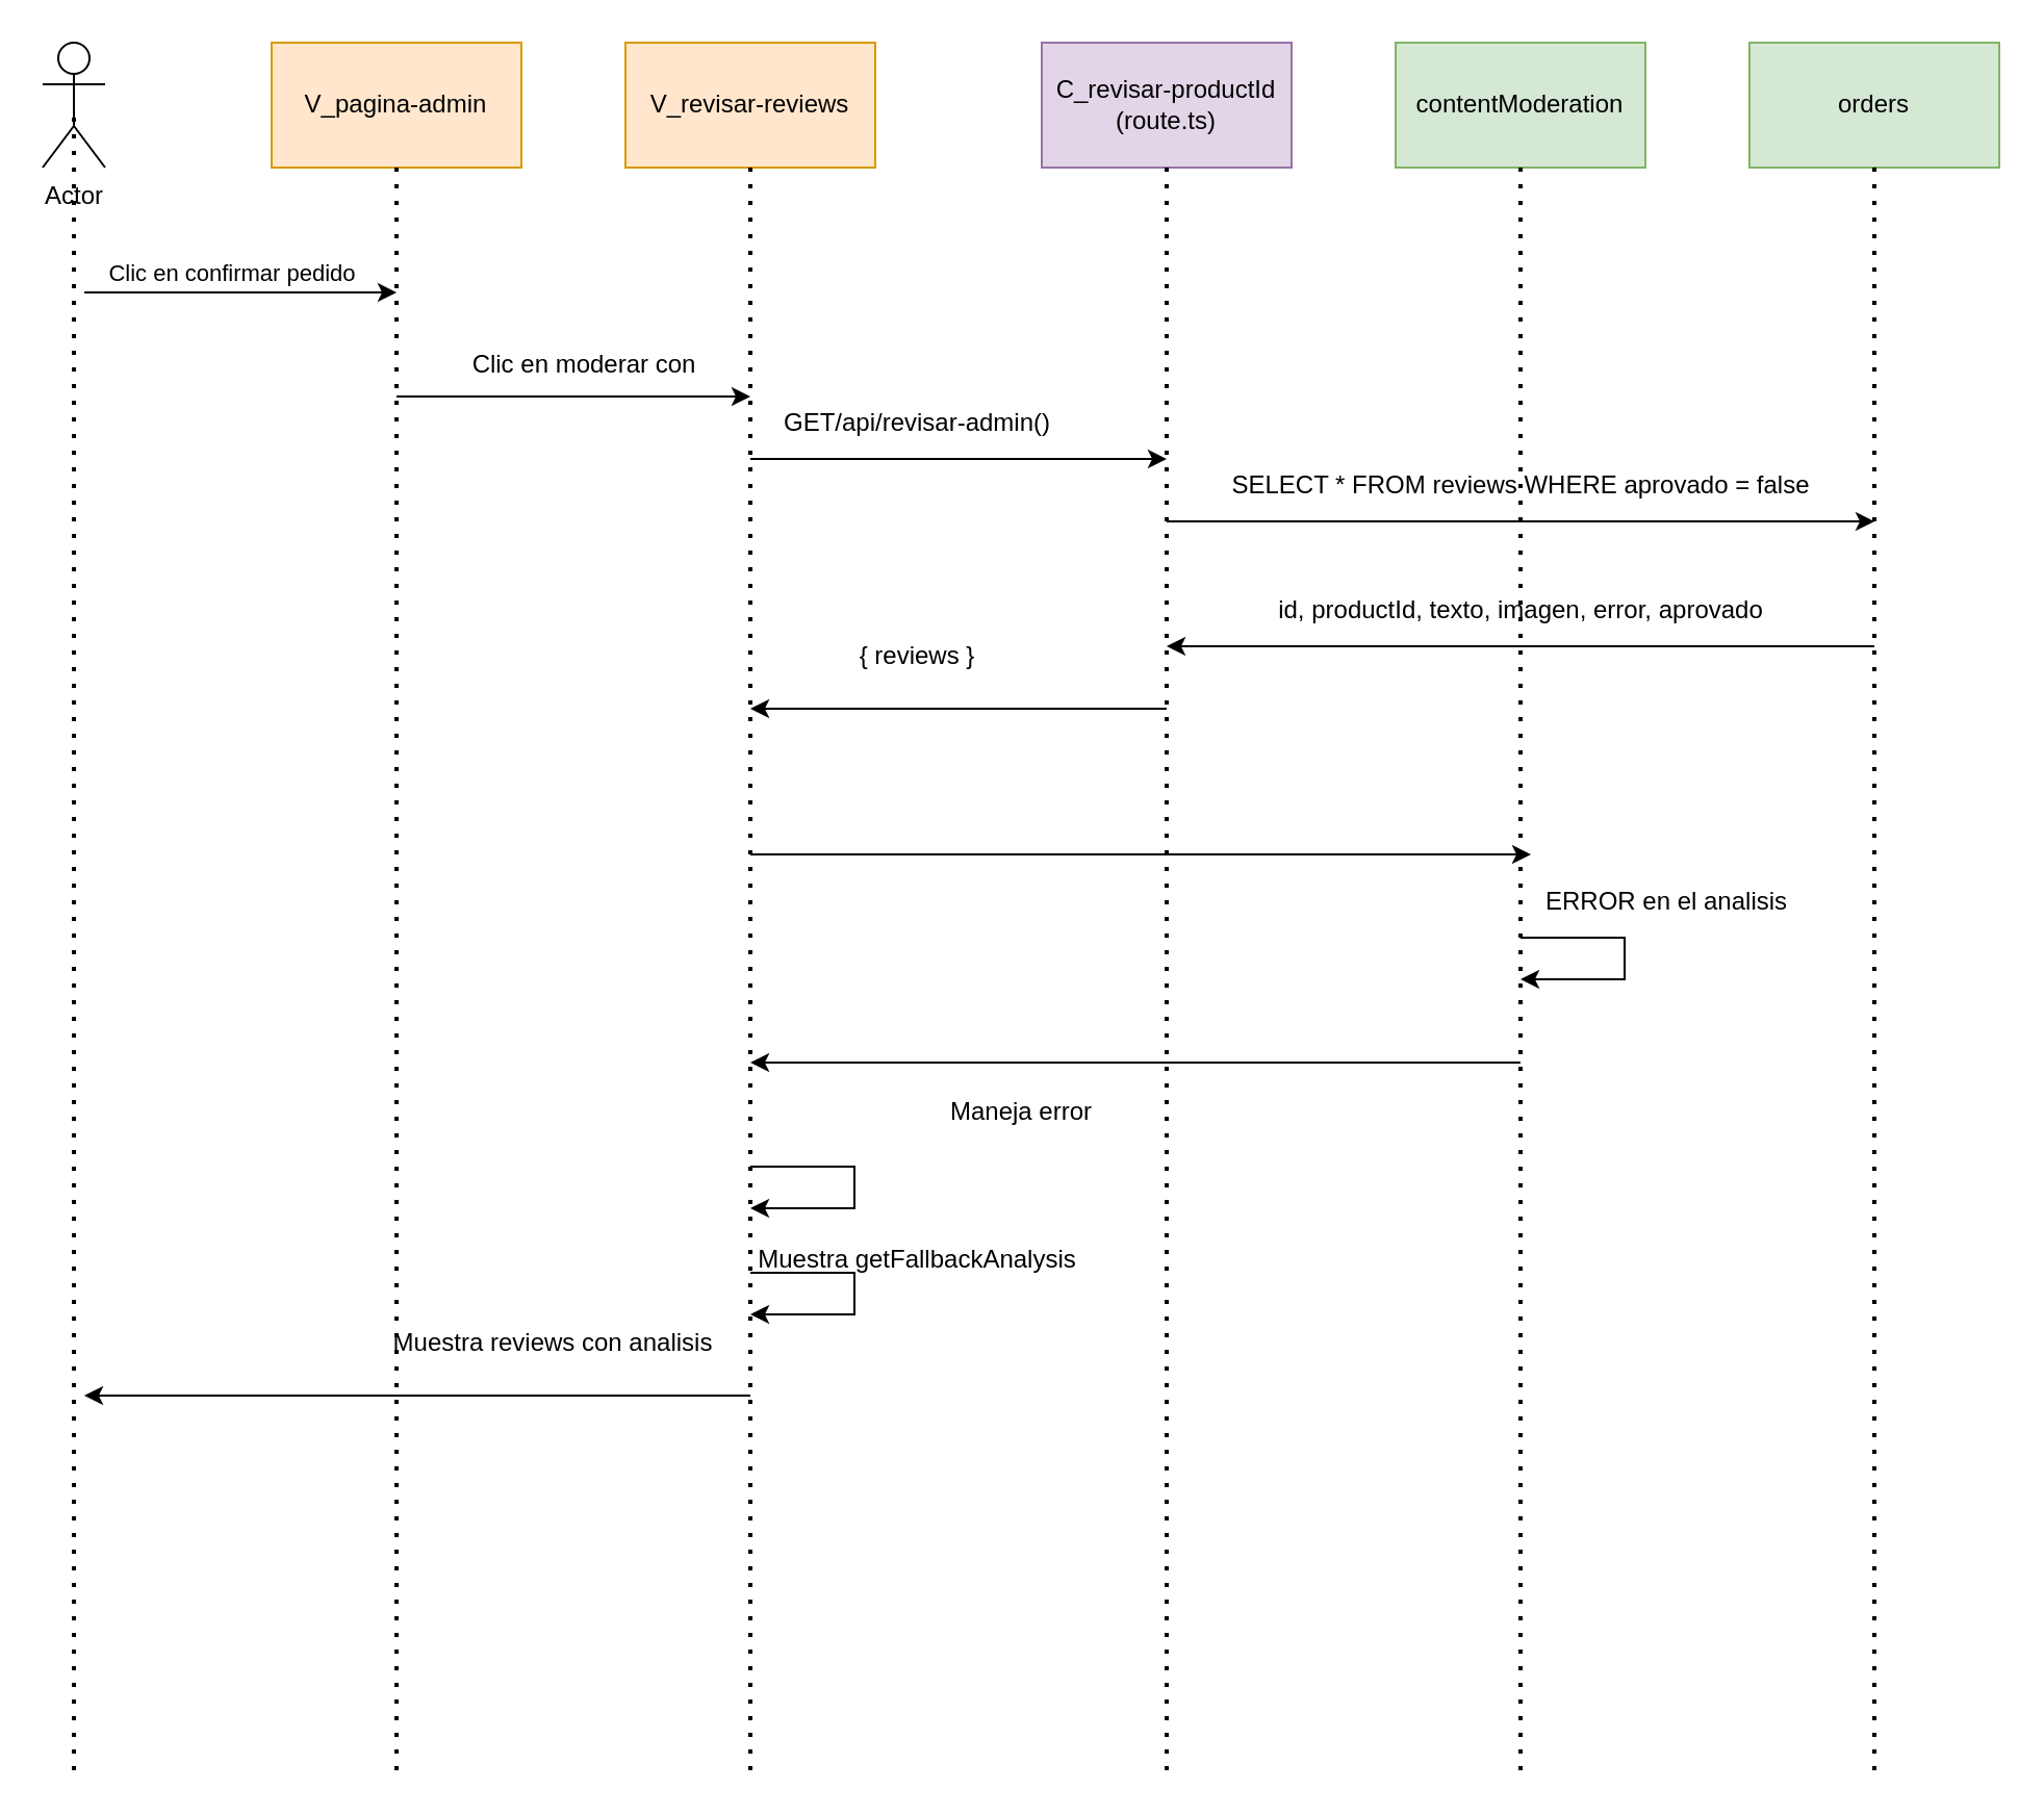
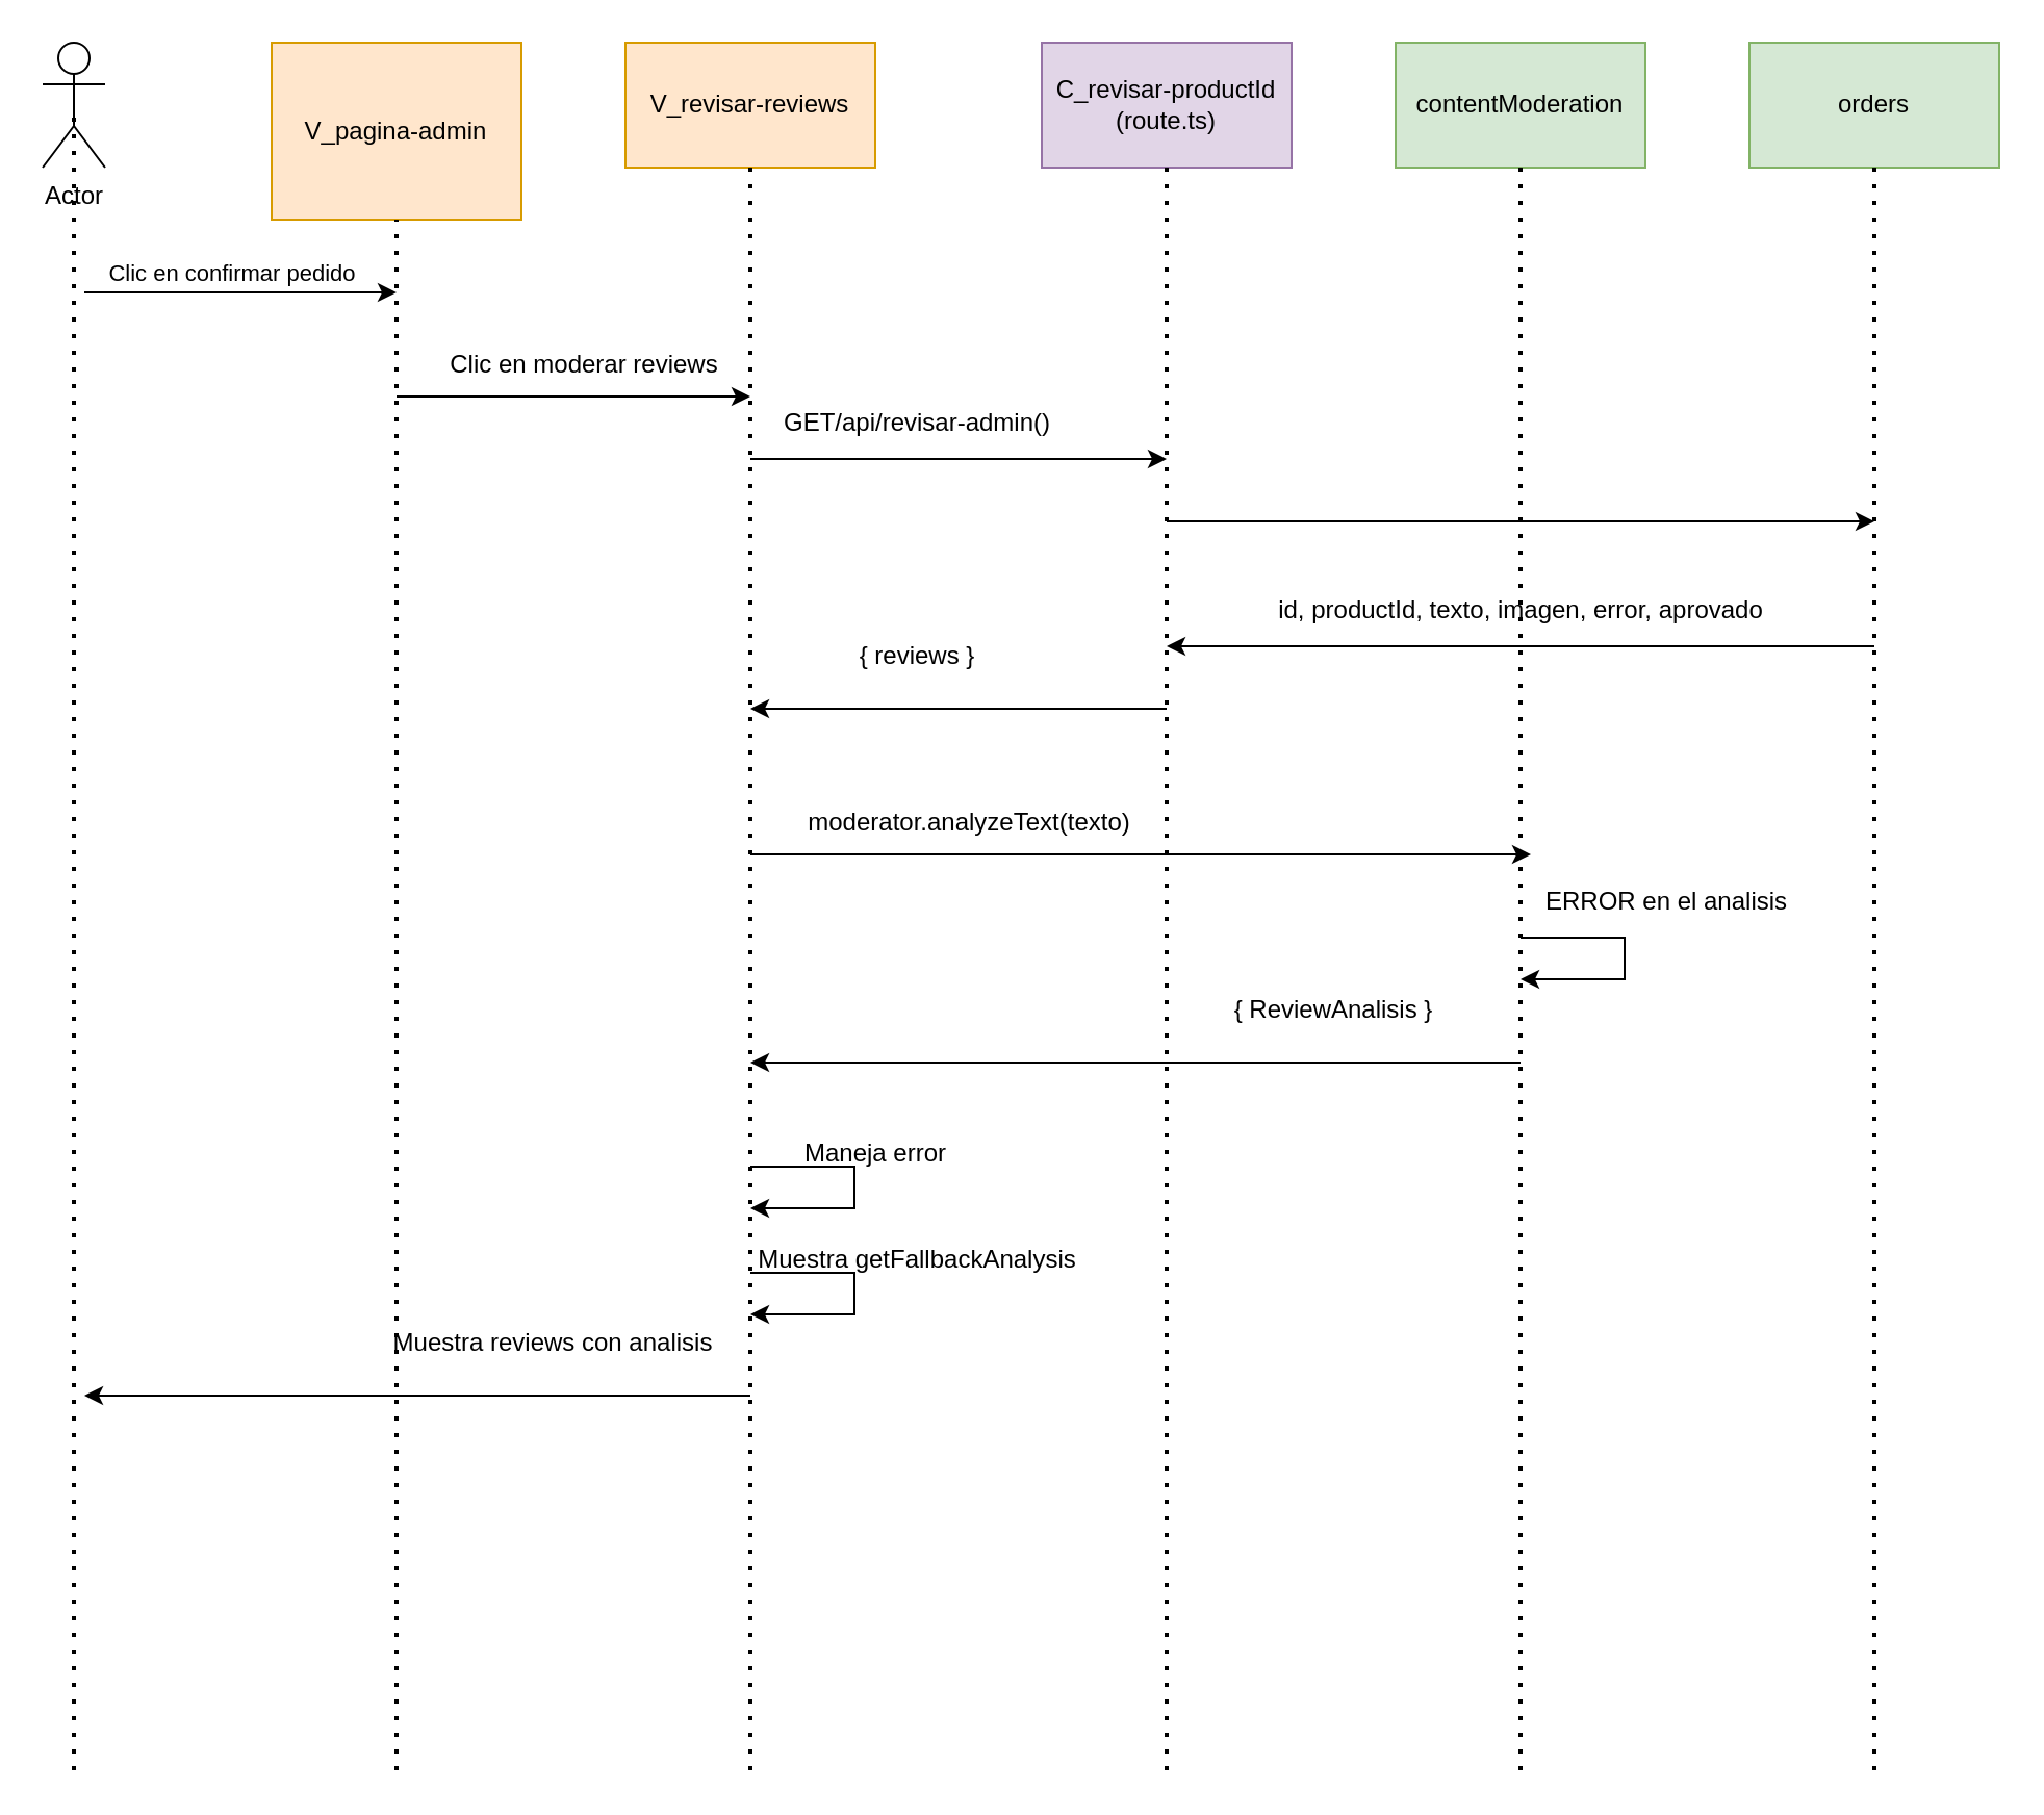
- <mxCell id="2" value="V_pagina-admin" style="rounded=0;whiteSpace=wrap;html=1;fillColor=#ffe6cc;strokeColor=#d79b00;" vertex="1" parent="1"><mxGeometry x="130" y="20" width="120" height="60" as="geometry" /></mxCell>
+ <mxCell id="2" value="V_pagina-admin" style="rounded=0;whiteSpace=wrap;html=1;fillColor=#ffe6cc;strokeColor=#d79b00;" vertex="1" parent="1"><mxGeometry x="130" y="20" width="120" height="85" as="geometry" /></mxCell>
- <mxCell id="13" value="Clic en moderar con" style="text;html=1;align=center;verticalAlign=middle;resizable=0;points=[];autosize=1;strokeColor=none;fillColor=none;" vertex="1" parent="1"><mxGeometry x="205" y="160" width="150" height="30" as="geometry" /></mxCell>
+ <mxCell id="13" value="Clic en moderar reviews" style="text;html=1;align=center;verticalAlign=middle;resizable=0;points=[];autosize=1;strokeColor=none;fillColor=none;" vertex="1" parent="1"><mxGeometry x="205" y="160" width="150" height="30" as="geometry" /></mxCell>
- <mxCell id="19" value="SELECT * FROM reviews WHERE aprovado = false" style="text;html=1;align=center;verticalAlign=middle;resizable=0;points=[];autosize=1;strokeColor=none;fillColor=none;" vertex="1" parent="1"><mxGeometry x="580" y="218" width="300" height="30" as="geometry" /></mxCell>
+ <mxCell id="27" value="moderator.analyzeText(texto)" style="text;html=1;align=center;verticalAlign=middle;resizable=0;points=[];autosize=1;strokeColor=none;fillColor=none;" vertex="1" parent="1"><mxGeometry x="375" y="380" width="180" height="30" as="geometry" /></mxCell>
+ <mxCell id="31" value="{ ReviewAnalisis }" style="text;html=1;align=center;verticalAlign=middle;resizable=0;points=[];autosize=1;strokeColor=none;fillColor=none;" vertex="1" parent="1"><mxGeometry x="580" y="470" width="120" height="30" as="geometry" /></mxCell>
- <mxCell id="35" value="Maneja error" style="text;html=1;align=center;verticalAlign=middle;resizable=0;points=[];autosize=1;strokeColor=none;fillColor=none;" vertex="1" parent="1"><mxGeometry x="445" y="519" width="90" height="30" as="geometry" /></mxCell>
+ <mxCell id="35" value="Maneja error" style="text;html=1;align=center;verticalAlign=middle;resizable=0;points=[];autosize=1;strokeColor=none;fillColor=none;" vertex="1" parent="1"><mxGeometry x="375" y="539" width="90" height="30" as="geometry" /></mxCell>
